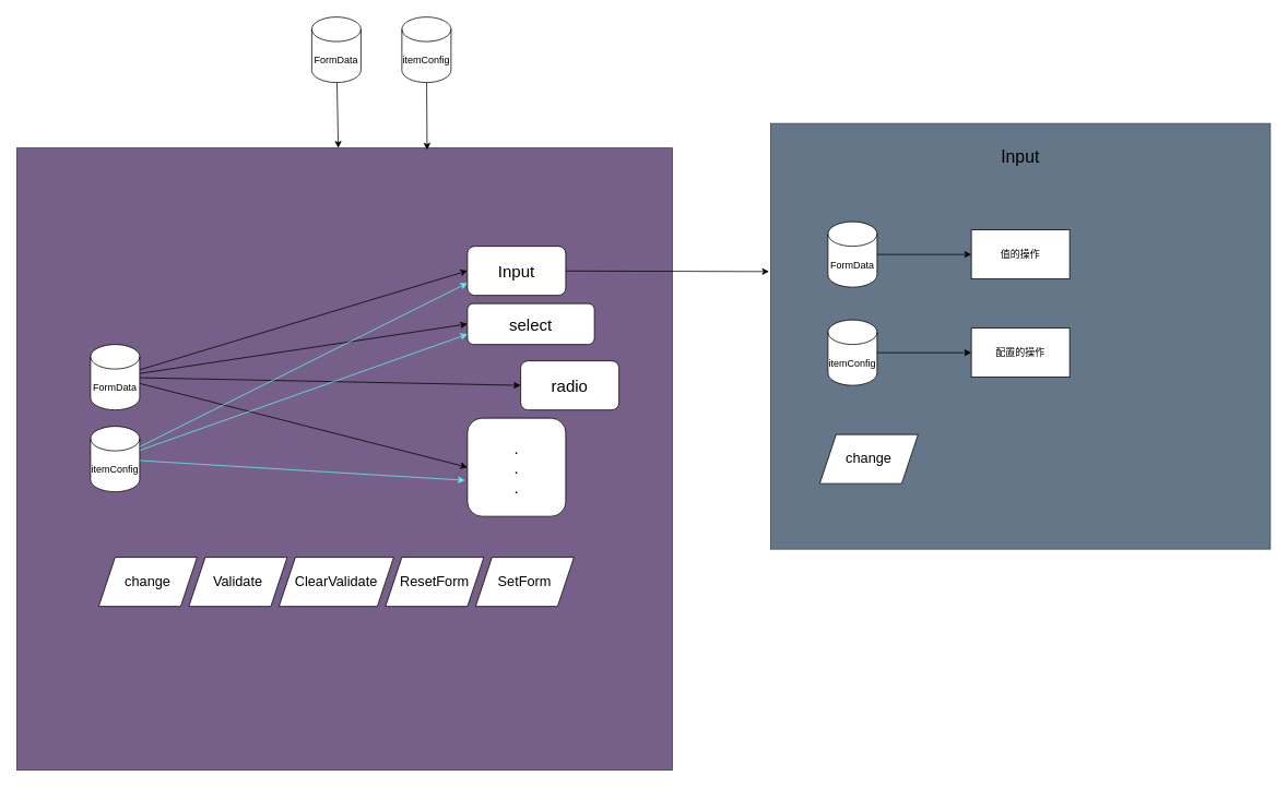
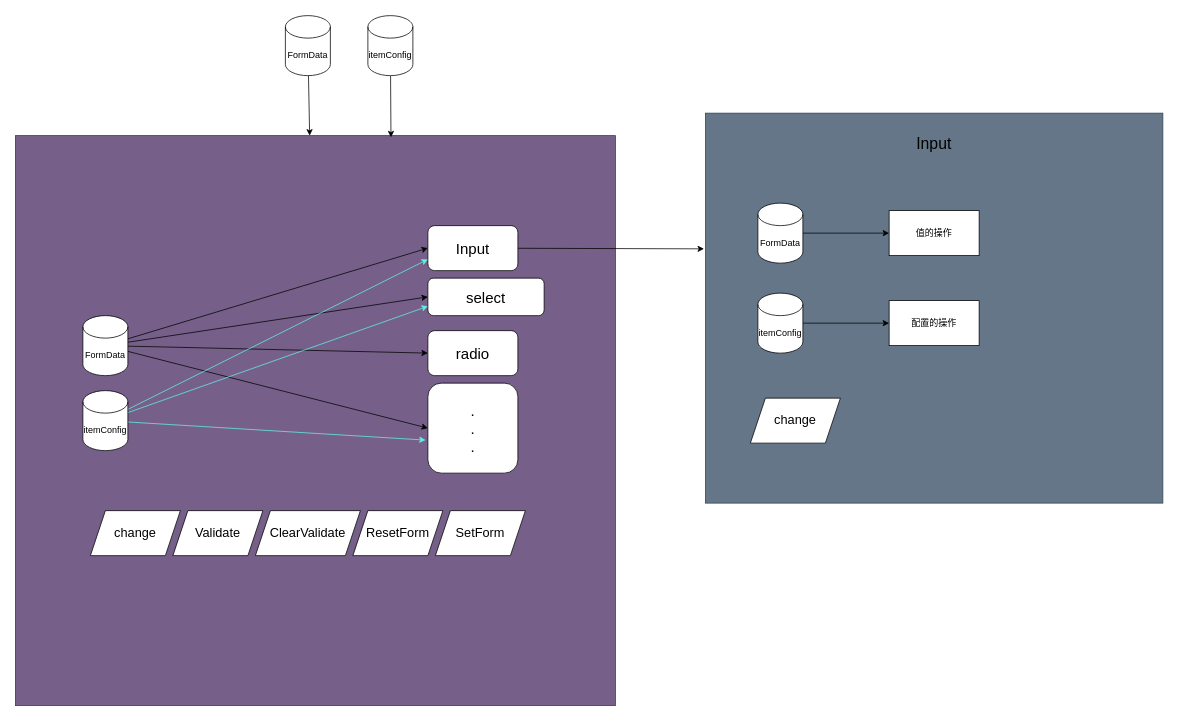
- <mxCell id="8" value="&lt;font style=&quot;font-size: 20px&quot;&gt;radio&lt;/font&gt;" style="rounded=1;whiteSpace=wrap;html=1;" vertex="1" parent="1"><mxGeometry x="635" y="440" width="120" height="60" as="geometry" /></mxCell>
+ <mxCell id="8" value="&lt;font style=&quot;font-size: 20px&quot;&gt;radio&lt;/font&gt;" style="rounded=1;whiteSpace=wrap;html=1;" vertex="1" parent="1"><mxGeometry x="570" y="440" width="120" height="60" as="geometry" /></mxCell>
